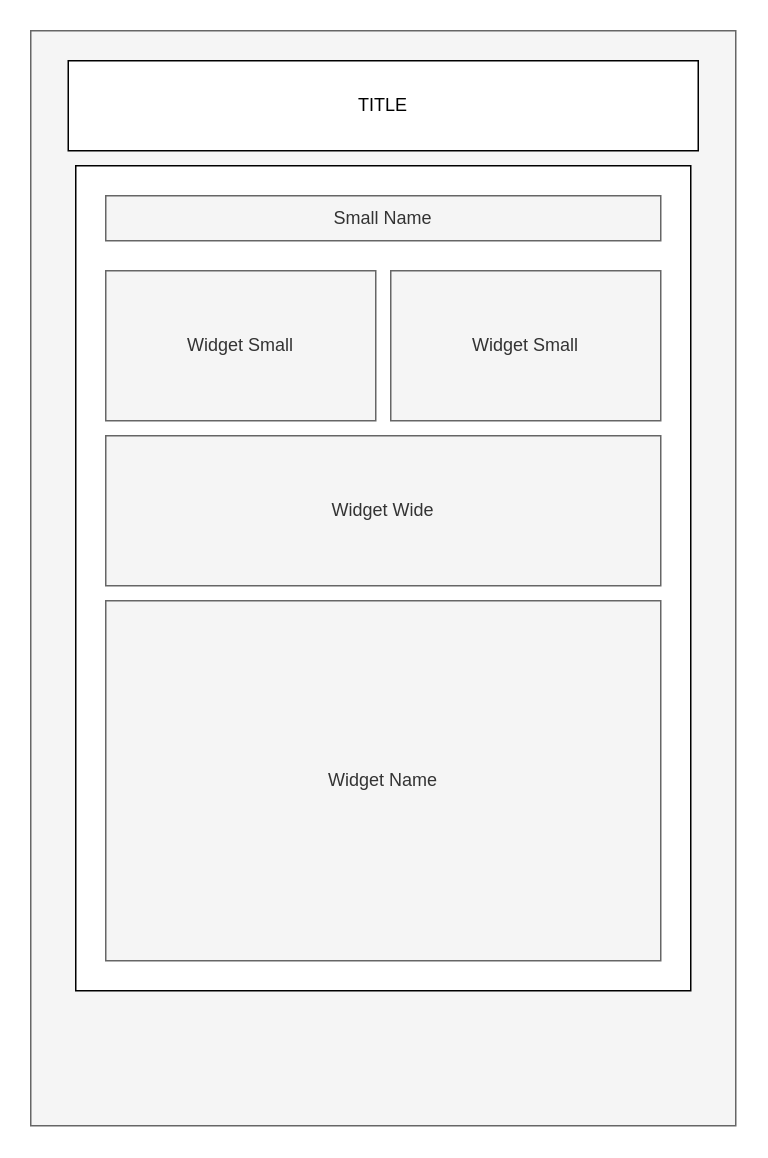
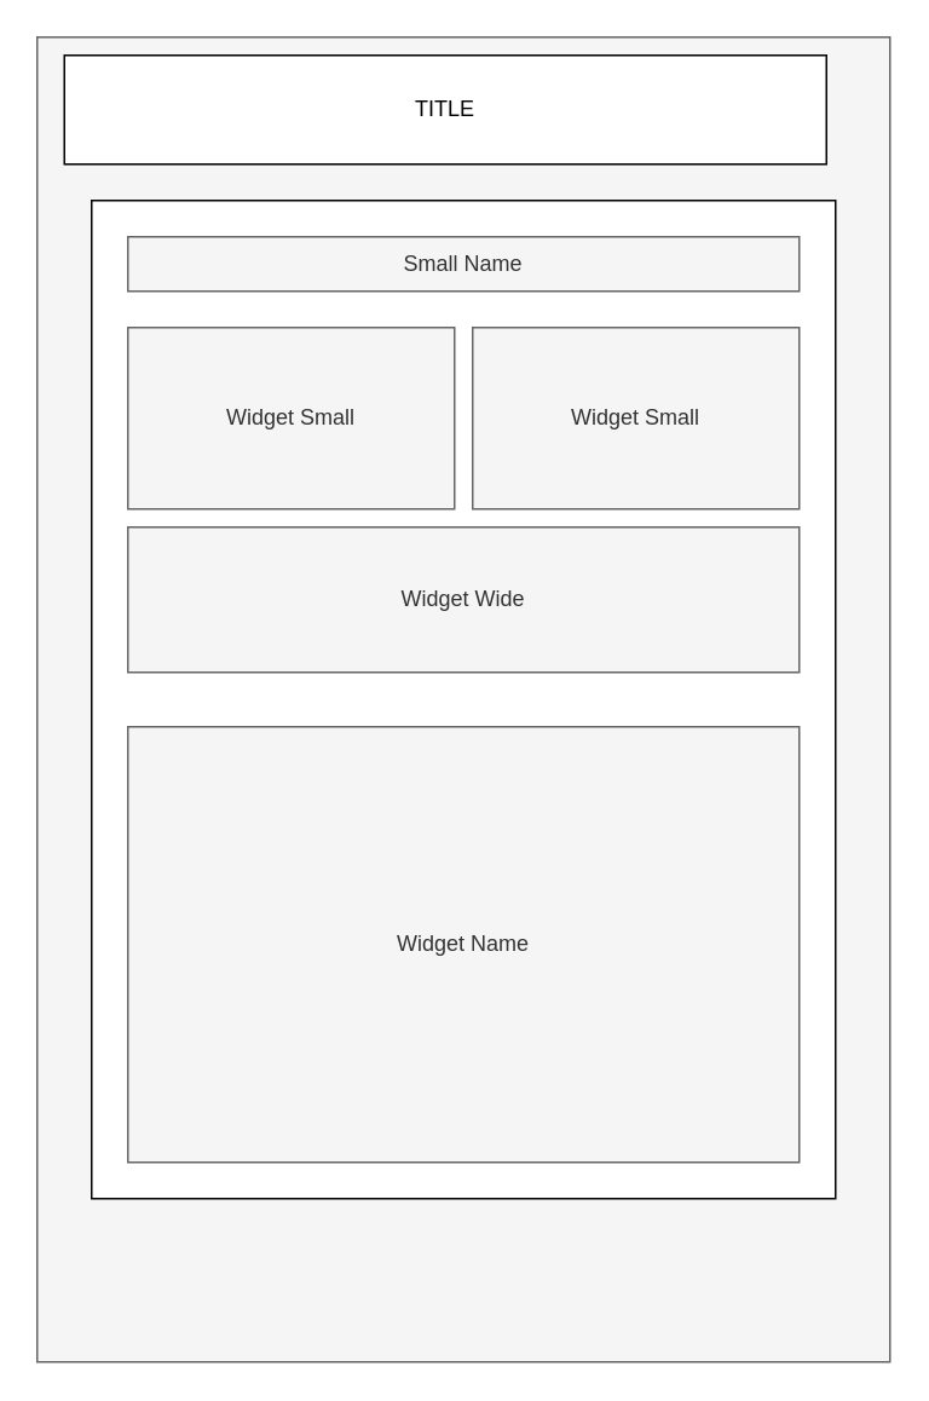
- <mxCell id="3" value="TITLE" style="whiteSpace=wrap;html=1;" vertex="1" parent="1"><mxGeometry x="45" y="40" width="420" height="60" as="geometry" /></mxCell>
+ <mxCell id="3" value="TITLE" style="whiteSpace=wrap;html=1;" vertex="1" parent="1"><mxGeometry x="35" y="30" width="420" height="60" as="geometry" /></mxCell>
- <mxCell id="8" value="Widget Wide" style="whiteSpace=wrap;html=1;fillColor=#f5f5f5;fontColor=#333333;strokeColor=#666666;" vertex="1" parent="1"><mxGeometry x="70" y="290" width="370" height="100" as="geometry" /></mxCell>
+ <mxCell id="8" value="Widget Wide" style="whiteSpace=wrap;html=1;fillColor=#f5f5f5;fontColor=#333333;strokeColor=#666666;" vertex="1" parent="1"><mxGeometry x="70" y="290" width="370" height="80" as="geometry" /></mxCell>
